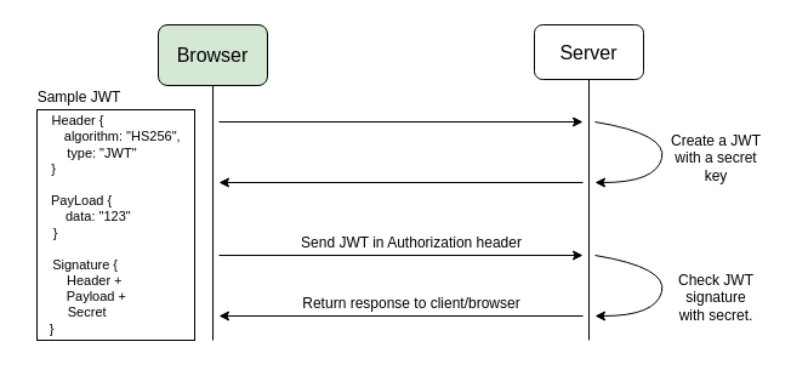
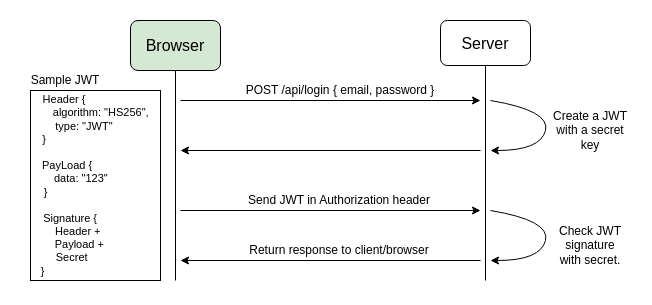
+ <mxCell id="13" value="POST /api/login { email, password }" style="text;html=1;strokeColor=none;fillColor=none;align=center;verticalAlign=middle;whiteSpace=wrap;rounded=0;" vertex="1" parent="1"><mxGeometry x="230" y="80" width="220" height="20" as="geometry" /></mxCell>
